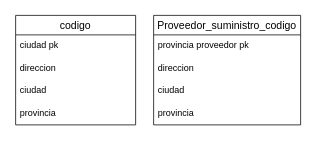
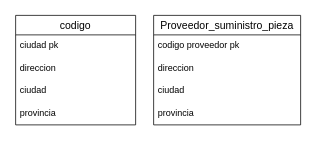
- <mxCell id="7" value="Proveedor_suministro_codigo" style="swimlane;fontStyle=0;childLayout=stackLayout;horizontal=1;startSize=26;horizontalStack=0;resizeParent=1;resizeParentMax=0;resizeLast=0;collapsible=1;marginBottom=0;align=center;fontSize=14;" vertex="1" parent="1"><mxGeometry x="204" y="20" width="196" height="146" as="geometry"><mxRectangle x="330" y="180" width="70" height="26" as="alternateBounds" /></mxGeometry></mxCell>
+ <mxCell id="7" value="Proveedor_suministro_pieza" style="swimlane;fontStyle=0;childLayout=stackLayout;horizontal=1;startSize=26;horizontalStack=0;resizeParent=1;resizeParentMax=0;resizeLast=0;collapsible=1;marginBottom=0;align=center;fontSize=14;" vertex="1" parent="1"><mxGeometry x="204" y="20" width="196" height="146" as="geometry"><mxRectangle x="330" y="180" width="70" height="26" as="alternateBounds" /></mxGeometry></mxCell>
- <mxCell id="8" value="provincia proveedor pk" style="text;strokeColor=none;fillColor=none;spacingLeft=4;spacingRight=4;overflow=hidden;rotatable=0;points=[[0,0.5],[1,0.5]];portConstraint=eastwest;fontSize=12;" vertex="1" parent="7"><mxGeometry y="26" width="196" height="30" as="geometry" /></mxCell>
+ <mxCell id="8" value="codigo proveedor pk" style="text;strokeColor=none;fillColor=none;spacingLeft=4;spacingRight=4;overflow=hidden;rotatable=0;points=[[0,0.5],[1,0.5]];portConstraint=eastwest;fontSize=12;" vertex="1" parent="7"><mxGeometry y="26" width="196" height="30" as="geometry" /></mxCell>
